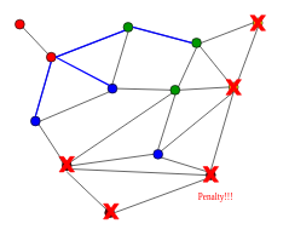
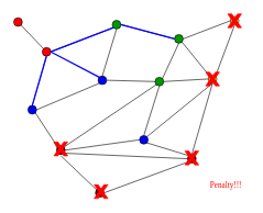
- <mxCell id="50" value="&lt;font face=&quot;Tahoma&quot;&gt;Penalty!!!&lt;/font&gt;" style="text;html=1;align=center;verticalAlign=middle;resizable=0;points=[];autosize=1;strokeColor=none;fillColor=none;fontColor=#FF0000;" vertex="1" parent="44"><mxGeometry x="262.68" y="258.65" width="68.897" height="27.559" as="geometry" /></mxCell>
+ <mxCell id="50" value="&lt;font face=&quot;Tahoma&quot;&gt;Penalty!!!&lt;/font&gt;" style="text;html=1;align=center;verticalAlign=middle;resizable=0;points=[];autosize=1;strokeColor=none;fillColor=none;fontColor=#FF0000;" vertex="1" parent="44"><mxGeometry x="307.68" y="268.65" width="68.897" height="27.559" as="geometry" /></mxCell>
